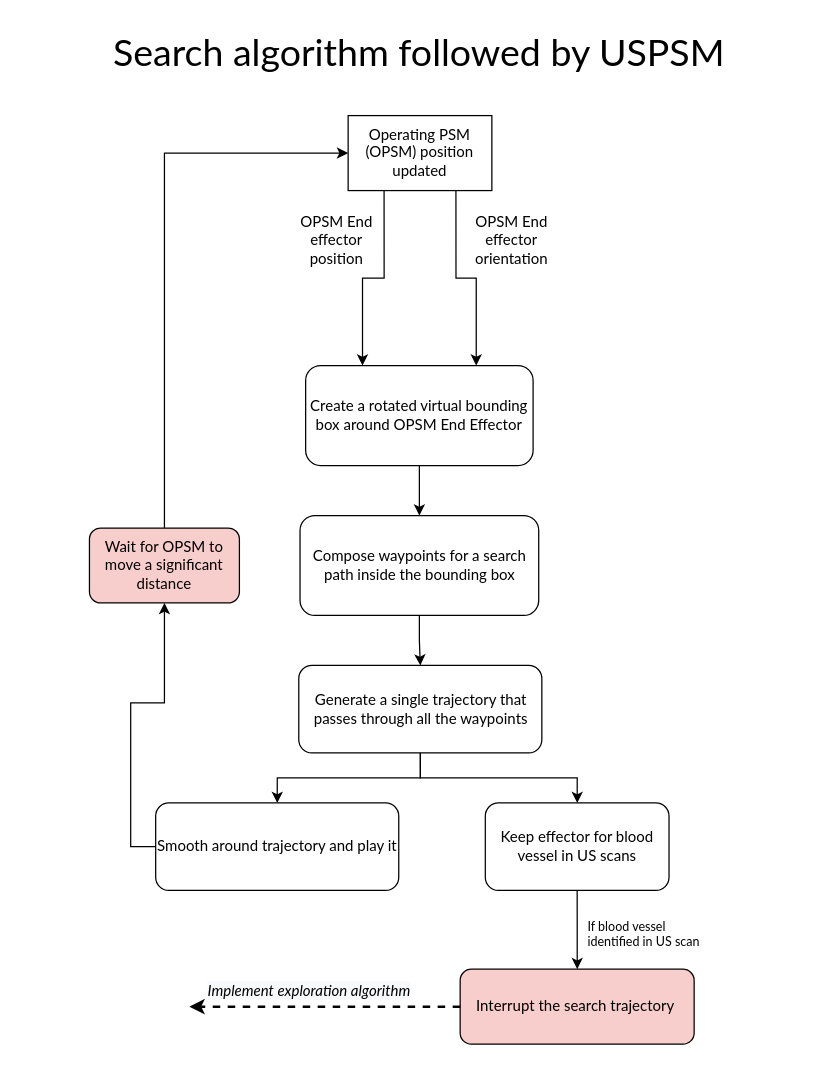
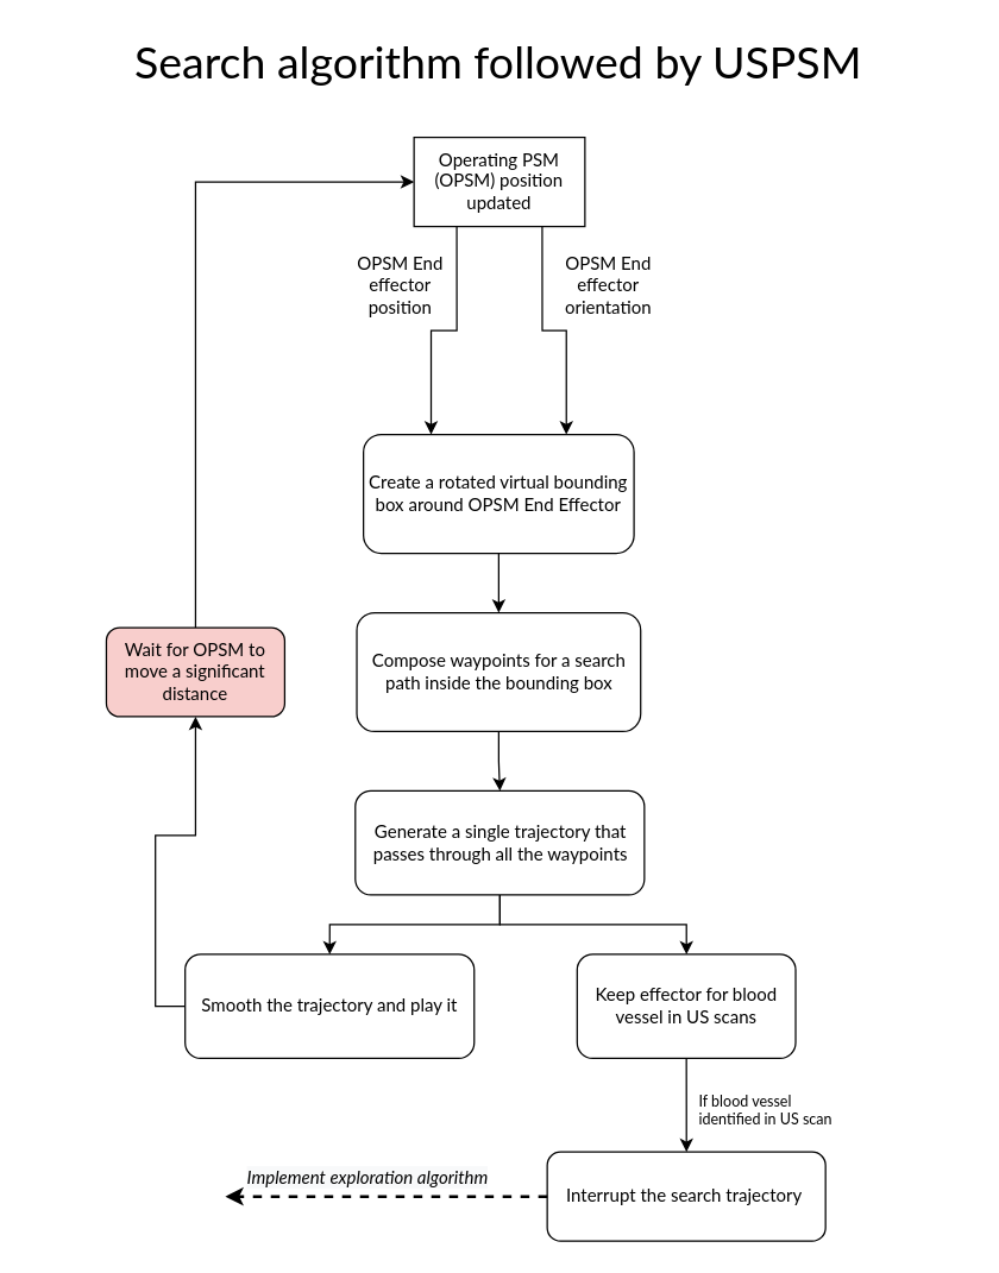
- <mxCell id="16" value="Smooth around trajectory and play it" style="rounded=1;whiteSpace=wrap;html=1;fontFamily=Lato;fontSource=https%3A%2F%2Ffonts.googleapis.com%2Fcss%3Ffamily%3DLato;" vertex="1" parent="1"><mxGeometry x="124" y="642" width="194.5" height="70" as="geometry" /></mxCell>
+ <mxCell id="16" value="Smooth the trajectory and play it" style="rounded=1;whiteSpace=wrap;html=1;fontFamily=Lato;fontSource=https%3A%2F%2Ffonts.googleapis.com%2Fcss%3Ffamily%3DLato;" vertex="1" parent="1"><mxGeometry x="124" y="642" width="194.5" height="70" as="geometry" /></mxCell>
- <mxCell id="14" value="Interrupt the search trajectory&amp;nbsp;" style="rounded=1;whiteSpace=wrap;html=1;fontFamily=Lato;fontSource=https%3A%2F%2Ffonts.googleapis.com%2Fcss%3Ffamily%3DLato;fillColor=#f8cecc;" vertex="1" parent="1"><mxGeometry x="367.63" y="775" width="187.25" height="60" as="geometry" /></mxCell>
+ <mxCell id="14" value="Interrupt the search trajectory&amp;nbsp;" style="rounded=1;whiteSpace=wrap;html=1;fontFamily=Lato;fontSource=https%3A%2F%2Ffonts.googleapis.com%2Fcss%3Ffamily%3DLato;" vertex="1" parent="1"><mxGeometry x="367.63" y="775" width="187.25" height="60" as="geometry" /></mxCell>
